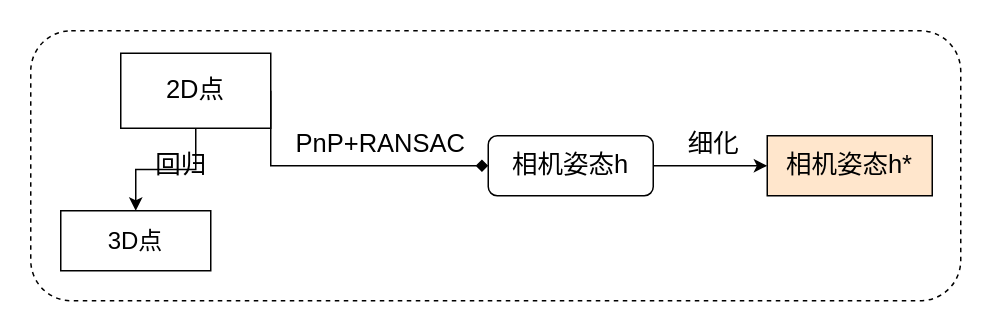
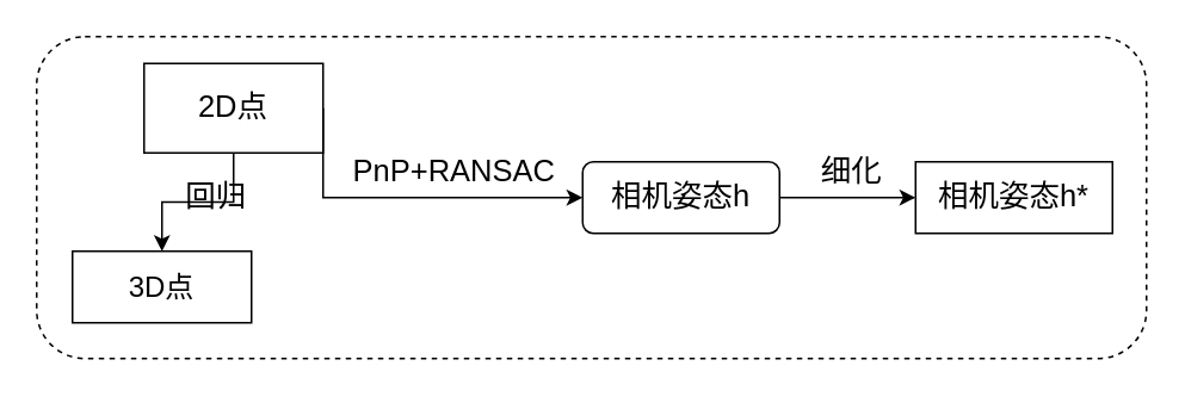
- <mxCell id="3" style="edgeStyle=orthogonalEdgeStyle;rounded=0;orthogonalLoop=1;jettySize=auto;html=1;exitX=1;exitY=0.5;exitDx=0;exitDy=0;entryX=0;entryY=0.5;entryDx=0;entryDy=0;endArrow=diamond;" edge="1" parent="1" source="4" target="8"><mxGeometry relative="1" as="geometry"><mxPoint x="220" y="150" as="targetPoint" /><Array as="points"><mxPoint x="180" y="60" /><mxPoint x="180" y="110" /></Array></mxGeometry></mxCell>
+ <mxCell id="3" style="edgeStyle=orthogonalEdgeStyle;rounded=0;orthogonalLoop=1;jettySize=auto;html=1;exitX=1;exitY=0.5;exitDx=0;exitDy=0;entryX=0;entryY=0.5;entryDx=0;entryDy=0;" edge="1" parent="1" source="4" target="8"><mxGeometry relative="1" as="geometry"><mxPoint x="220" y="150" as="targetPoint" /><Array as="points"><mxPoint x="180" y="60" /><mxPoint x="180" y="110" /></Array></mxGeometry></mxCell>
- <mxCell id="9" value="&lt;font style=&quot;font-size: 17px&quot;&gt;相机姿态h*&lt;/font&gt;" style="rounded=0;whiteSpace=wrap;html=1;fillColor=#ffe6cc;" vertex="1" parent="1"><mxGeometry x="511" y="90" width="110" height="40" as="geometry" /></mxCell>
+ <mxCell id="9" value="&lt;font style=&quot;font-size: 17px&quot;&gt;相机姿态h*&lt;/font&gt;" style="rounded=0;whiteSpace=wrap;html=1;" vertex="1" parent="1"><mxGeometry x="511" y="90" width="110" height="40" as="geometry" /></mxCell>
